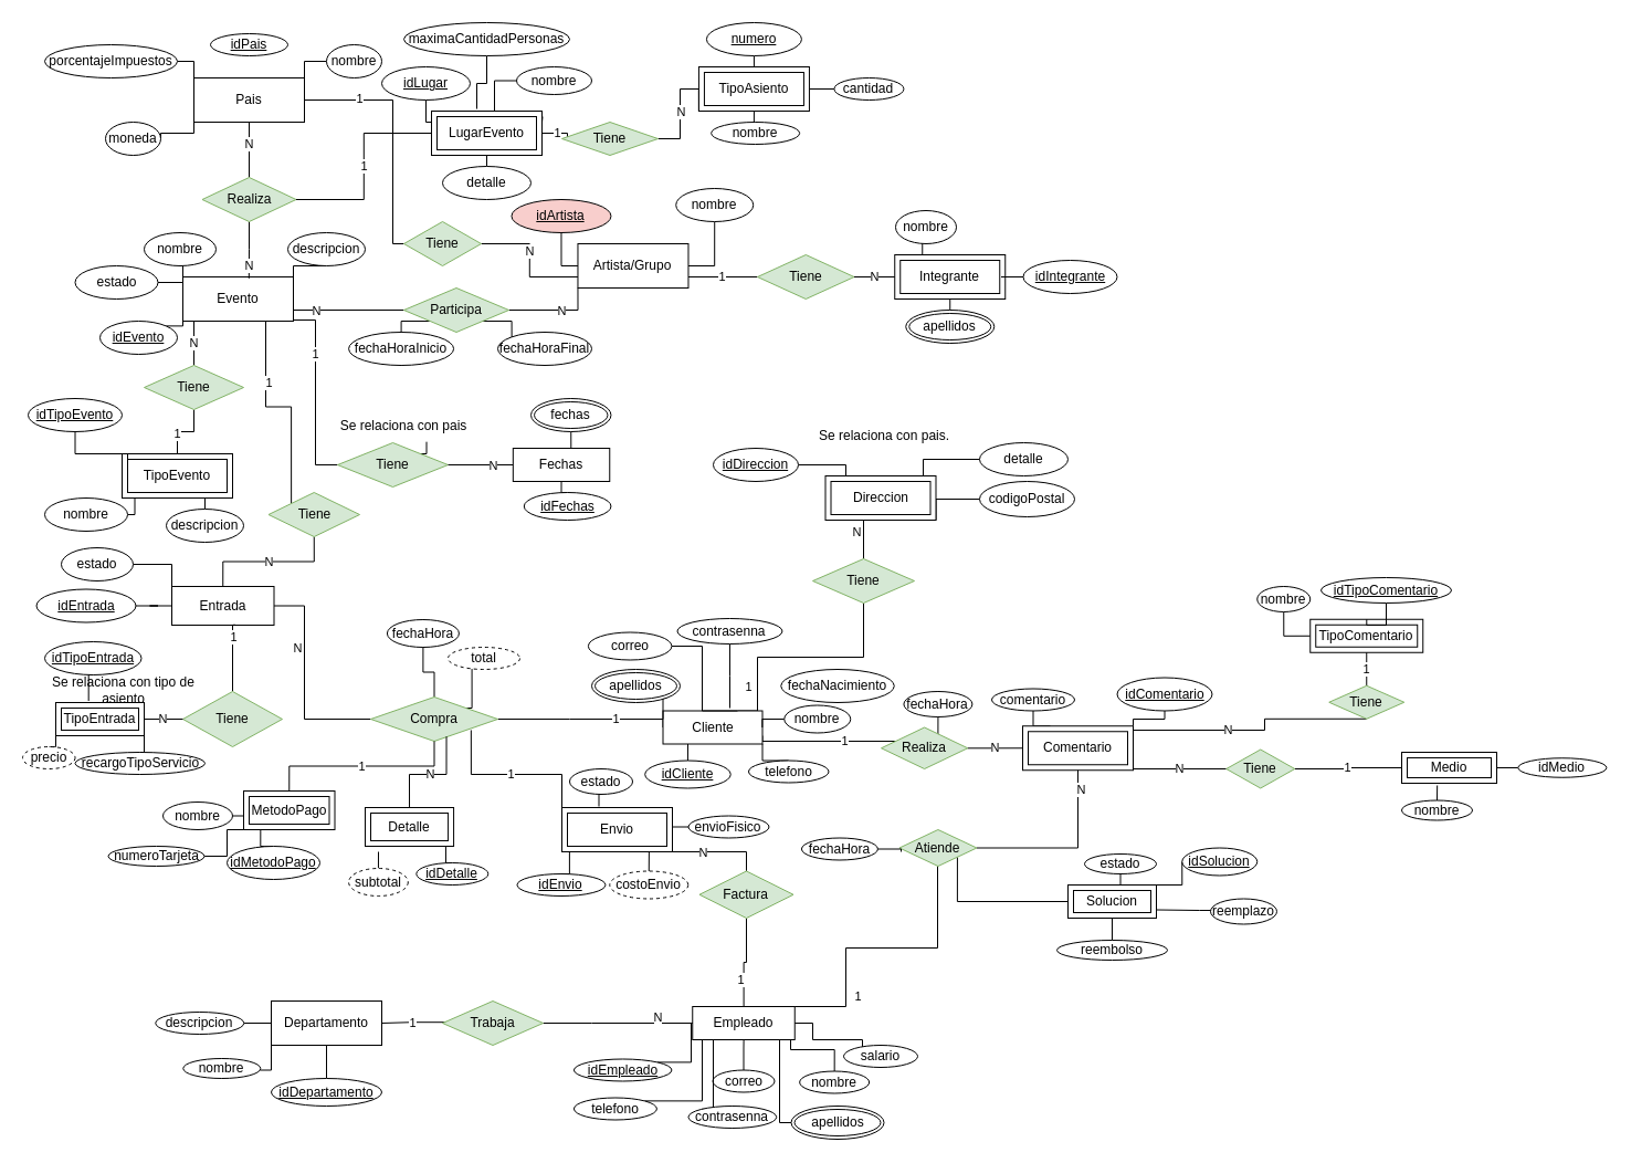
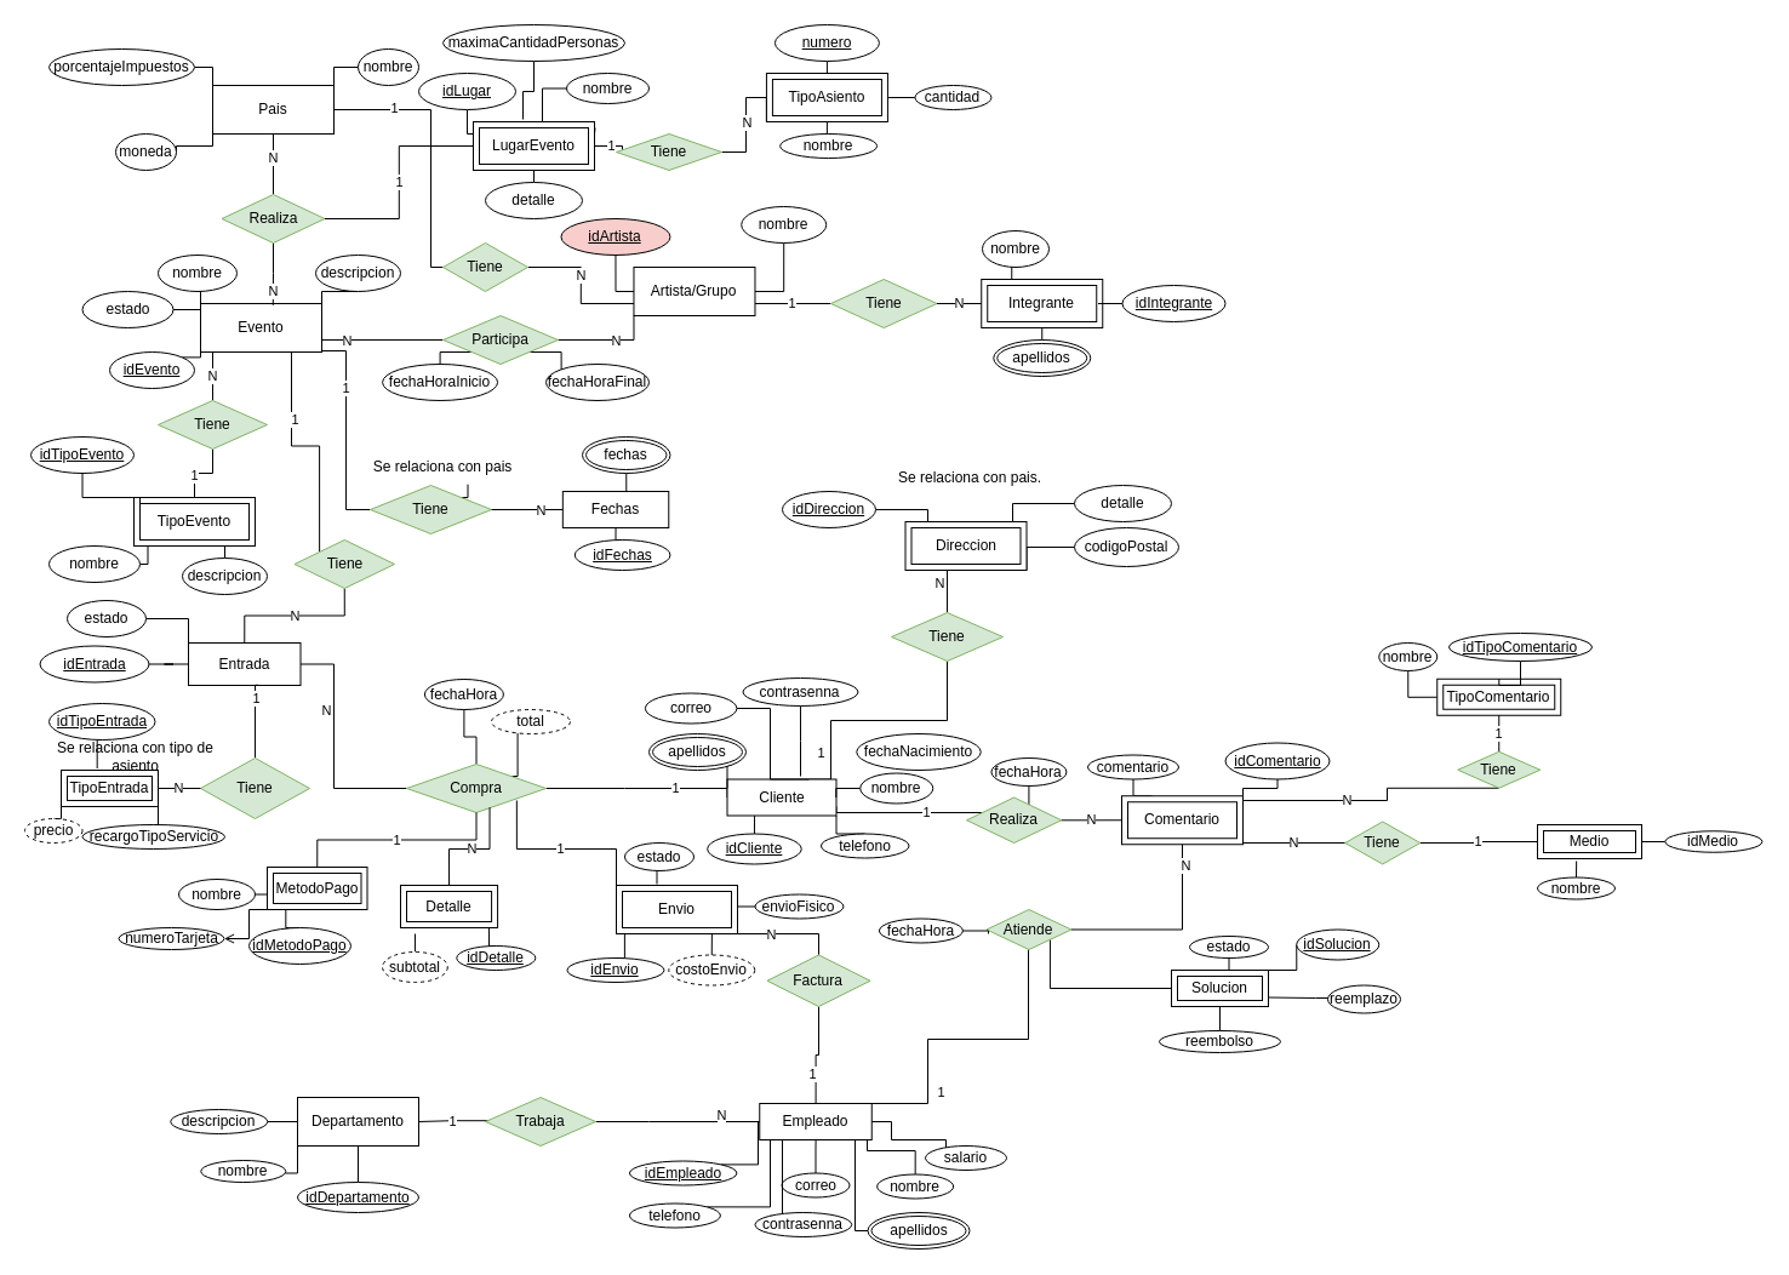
- <mxCell id="4" value="idPais" style="ellipse;whiteSpace=wrap;html=1;align=center;fontStyle=4;" parent="1" vertex="1"><mxGeometry x="190" y="30" width="70" height="20" as="geometry" /></mxCell>
- <mxCell id="155" style="edgeStyle=orthogonalEdgeStyle;rounded=0;orthogonalLoop=1;jettySize=auto;html=1;exitX=0;exitY=1;exitDx=0;exitDy=0;entryX=1;entryY=0.5;entryDx=0;entryDy=0;endArrow=none;endFill=0;" parent="1" source="156" target="218" edge="1"><mxGeometry relative="1" as="geometry"><Array as="points"><mxPoint x="205" y="750" /><mxPoint x="205" y="774" /></Array></mxGeometry></mxCell>
+ <mxCell id="155" style="edgeStyle=orthogonalEdgeStyle;rounded=0;orthogonalLoop=1;jettySize=auto;html=1;exitX=0;exitY=1;exitDx=0;exitDy=0;entryX=1;entryY=0.5;entryDx=0;entryDy=0;endArrow=open;endFill=0;" parent="1" source="156" target="218" edge="1"><mxGeometry relative="1" as="geometry"><Array as="points"><mxPoint x="205" y="750" /><mxPoint x="205" y="774" /></Array></mxGeometry></mxCell>
